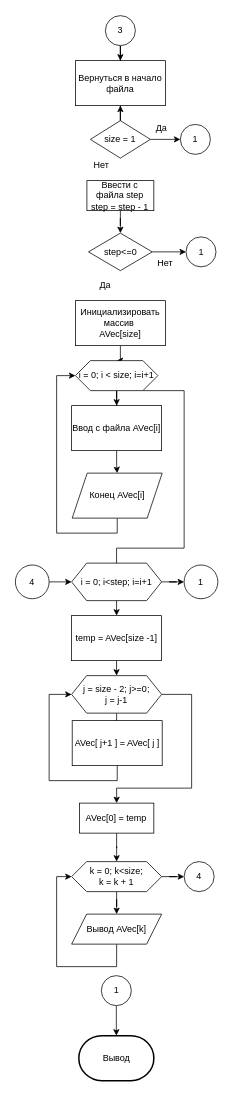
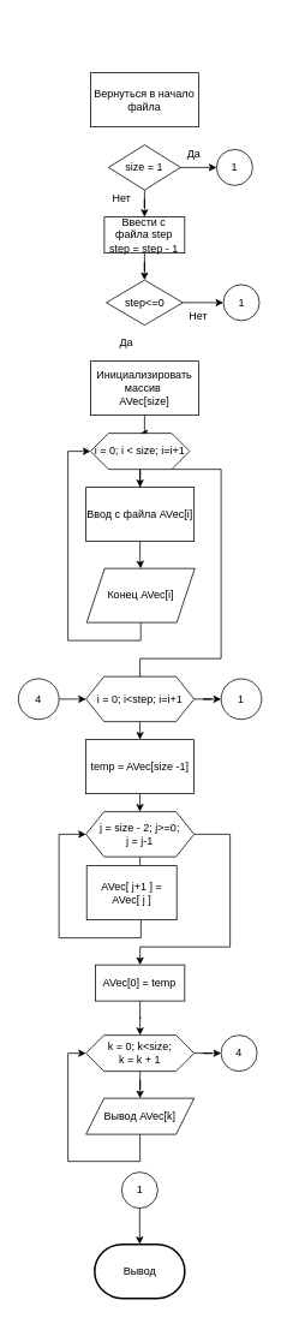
- <mxCell id="13" value="3" style="ellipse;whiteSpace=wrap;html=1;aspect=fixed;" parent="1" vertex="1"><mxGeometry x="140" y="20" width="40" height="40" as="geometry" /></mxCell>
- <mxCell id="12" style="edgeStyle=orthogonalEdgeStyle;rounded=0;orthogonalLoop=1;jettySize=auto;html=1;entryX=0.5;entryY=0;entryDx=0;entryDy=0;" parent="1" source="13" target="2" edge="1"><mxGeometry relative="1" as="geometry" /></mxCell>
- <mxCell id="4" style="edgeStyle=orthogonalEdgeStyle;rounded=0;orthogonalLoop=1;jettySize=auto;html=1;" edge="1" parent="1" source="5" target="2"><mxGeometry relative="1" as="geometry"><mxPoint x="160" y="250" as="targetPoint" /></mxGeometry></mxCell>
+ <mxCell id="4" style="edgeStyle=orthogonalEdgeStyle;rounded=0;orthogonalLoop=1;jettySize=auto;html=1;" edge="1" parent="1" source="5" target="44"><mxGeometry relative="1" as="geometry"><mxPoint x="160" y="250" as="targetPoint" /></mxGeometry></mxCell>
- <mxCell id="26" value="AVec[ j+1 ] = AVec[ j ]" style="rounded=0;whiteSpace=wrap;html=1;" parent="1" vertex="1"><mxGeometry x="95.76" y="960" width="120" height="60" as="geometry" /></mxCell>
+ <mxCell id="26" value="AVec[ j+1 ] = AVec[ j ]" style="rounded=0;whiteSpace=wrap;html=1;" parent="1" vertex="1"><mxGeometry x="95.76" y="960" width="100" height="60" as="geometry" /></mxCell>
